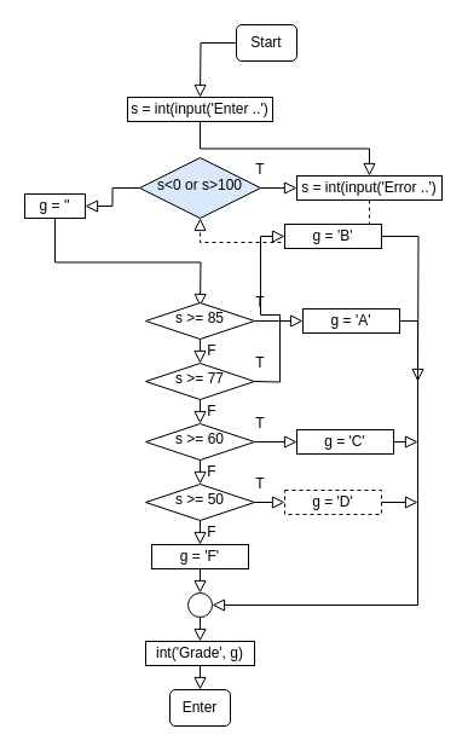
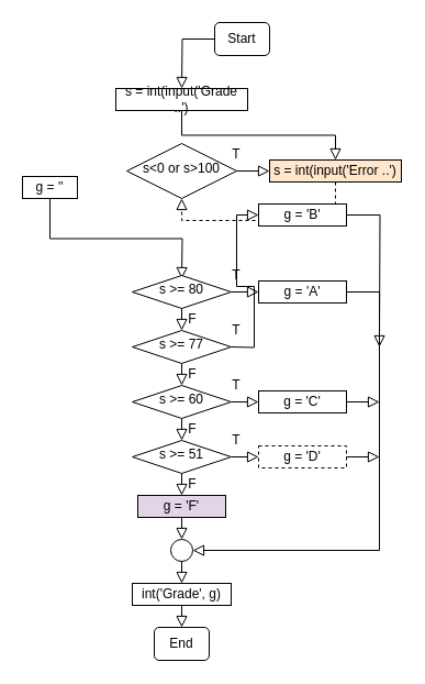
- <mxCell id="5" value="s = int(input('Enter ..')" style="rounded=0;whiteSpace=wrap;html=1;" vertex="1" parent="1"><mxGeometry x="105" y="80" width="120" height="20" as="geometry" /></mxCell>
+ <mxCell id="5" value="s = int(input('Grade ..')" style="rounded=0;whiteSpace=wrap;html=1;" vertex="1" parent="1"><mxGeometry x="105" y="80" width="120" height="20" as="geometry" /></mxCell>
- <mxCell id="4" value="s&amp;lt;0 or s&amp;gt;100" style="rhombus;whiteSpace=wrap;html=1;shadow=0;fontFamily=Helvetica;fontSize=12;align=center;strokeWidth=1;spacing=6;spacingTop=-4;fillColor=#dae8fc;" parent="1" vertex="1"><mxGeometry x="115" y="130" width="100" height="50" as="geometry" /></mxCell>
+ <mxCell id="4" value="s&amp;lt;0 or s&amp;gt;100" style="rhombus;whiteSpace=wrap;html=1;shadow=0;fontFamily=Helvetica;fontSize=12;align=center;strokeWidth=1;spacing=6;spacingTop=-4;" parent="1" vertex="1"><mxGeometry x="115" y="130" width="100" height="50" as="geometry" /></mxCell>
- <mxCell id="8" value="s = int(input('Error ..')" style="rounded=0;whiteSpace=wrap;html=1;" vertex="1" parent="1"><mxGeometry x="245" y="145" width="120" height="20" as="geometry" /></mxCell>
+ <mxCell id="8" value="s = int(input('Error ..')" style="rounded=0;whiteSpace=wrap;html=1;fillColor=#ffe6cc;" vertex="1" parent="1"><mxGeometry x="245" y="145" width="120" height="20" as="geometry" /></mxCell>
- <mxCell id="13" value="" style="rounded=0;html=1;jettySize=auto;orthogonalLoop=1;fontSize=11;endArrow=block;endFill=0;endSize=8;strokeWidth=1;shadow=0;labelBackgroundColor=none;edgeStyle=orthogonalEdgeStyle;exitX=0;exitY=0.5;exitDx=0;exitDy=0;entryX=1;entryY=0.5;entryDx=0;entryDy=0;" edge="1" parent="1" source="4" target="12"><mxGeometry relative="1" as="geometry"><mxPoint x="435" y="250" as="sourcePoint" /><mxPoint x="435" y="340" as="targetPoint" /></mxGeometry></mxCell>
- <mxCell id="16" value="s &amp;gt;= 85" style="rhombus;whiteSpace=wrap;html=1;shadow=0;fontFamily=Helvetica;fontSize=12;align=center;strokeWidth=1;spacing=6;spacingTop=-4;" vertex="1" parent="1"><mxGeometry x="120" y="250" width="90" height="30" as="geometry" /></mxCell>
+ <mxCell id="16" value="s &amp;gt;= 80" style="rhombus;whiteSpace=wrap;html=1;shadow=0;fontFamily=Helvetica;fontSize=12;align=center;strokeWidth=1;spacing=6;spacingTop=-4;" vertex="1" parent="1"><mxGeometry x="120" y="250" width="90" height="30" as="geometry" /></mxCell>
- <mxCell id="29" value="g = 'A'" style="rounded=0;whiteSpace=wrap;html=1;" vertex="1" parent="1"><mxGeometry x="250" y="255" width="80" height="20" as="geometry" /></mxCell>
+ <mxCell id="29" value="g = 'A'" style="rounded=0;whiteSpace=wrap;html=1;" vertex="1" parent="1"><mxGeometry x="235" y="255" width="80" height="20" as="geometry" /></mxCell>
- <mxCell id="33" value="g = 'C'" style="rounded=0;whiteSpace=wrap;html=1;" vertex="1" parent="1"><mxGeometry x="245" y="355" width="80" height="20" as="geometry" /></mxCell>
+ <mxCell id="33" value="g = 'C'" style="rounded=0;whiteSpace=wrap;html=1;" vertex="1" parent="1"><mxGeometry x="235" y="355" width="80" height="20" as="geometry" /></mxCell>
- <mxCell id="21" value="s &amp;gt;= 50" style="rhombus;whiteSpace=wrap;html=1;shadow=0;fontFamily=Helvetica;fontSize=12;align=center;strokeWidth=1;spacing=6;spacingTop=-4;" vertex="1" parent="1"><mxGeometry x="120" y="400" width="90" height="30" as="geometry" /></mxCell>
+ <mxCell id="21" value="s &amp;gt;= 51" style="rhombus;whiteSpace=wrap;html=1;shadow=0;fontFamily=Helvetica;fontSize=12;align=center;strokeWidth=1;spacing=6;spacingTop=-4;" vertex="1" parent="1"><mxGeometry x="120" y="400" width="90" height="30" as="geometry" /></mxCell>
- <mxCell id="14" value="g = 'F'" style="rounded=0;whiteSpace=wrap;html=1;" vertex="1" parent="1"><mxGeometry x="125" y="450" width="80" height="20" as="geometry" /></mxCell>
+ <mxCell id="14" value="g = 'F'" style="rounded=0;whiteSpace=wrap;html=1;fillColor=#e1d5e7;" vertex="1" parent="1"><mxGeometry x="125" y="450" width="80" height="20" as="geometry" /></mxCell>
- <mxCell id="6" value="Enter" style="rounded=1;whiteSpace=wrap;html=1;fontSize=12;glass=0;strokeWidth=1;shadow=0;" vertex="1" parent="1"><mxGeometry x="140" y="570" width="50" height="30" as="geometry" /></mxCell>
+ <mxCell id="6" value="End" style="rounded=1;whiteSpace=wrap;html=1;fontSize=12;glass=0;strokeWidth=1;shadow=0;" vertex="1" parent="1"><mxGeometry x="140" y="570" width="50" height="30" as="geometry" /></mxCell>
